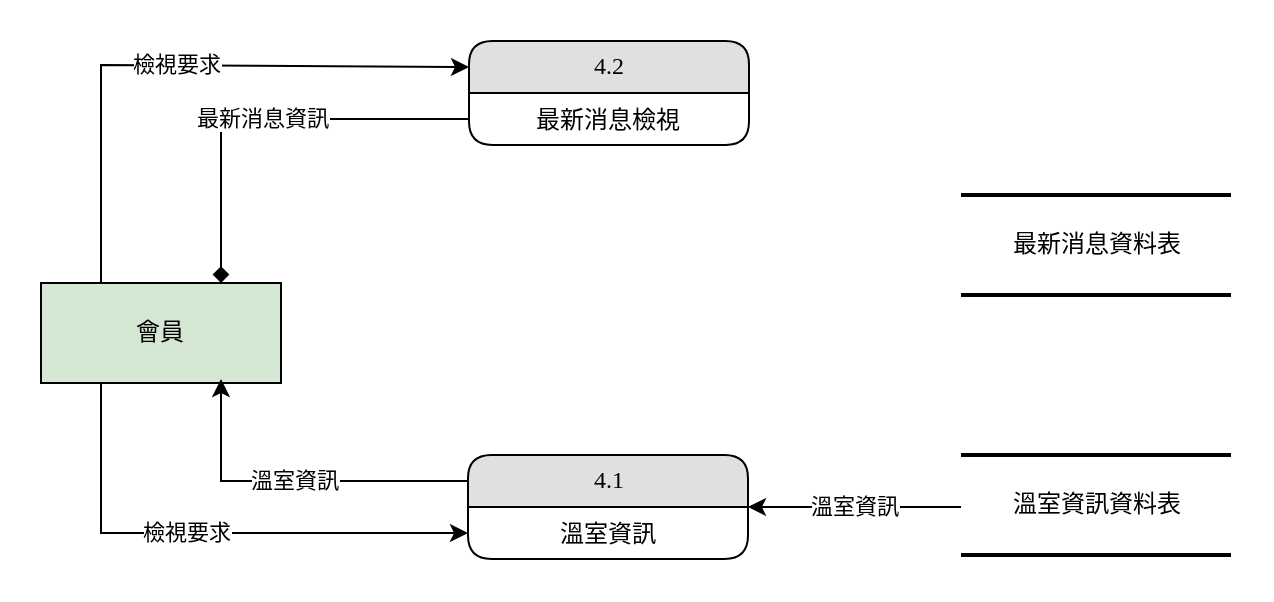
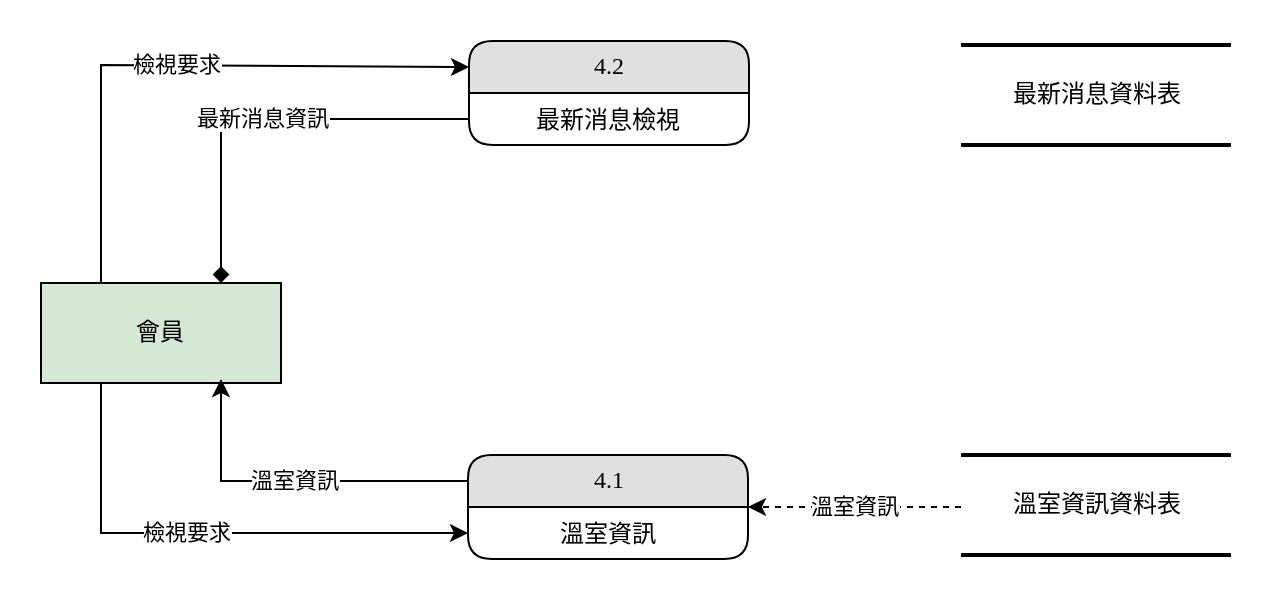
- <mxCell id="7" value="最新消息資料表" style="html=1;rounded=0;shadow=0;comic=0;labelBackgroundColor=none;strokeWidth=2;fontFamily=Verdana;fontSize=12;align=center;shape=mxgraph.ios7ui.horLines;" parent="1" vertex="1"><mxGeometry x="480" y="97" width="135" height="50" as="geometry" /></mxCell>
+ <mxCell id="7" value="最新消息資料表" style="html=1;rounded=0;shadow=0;comic=0;labelBackgroundColor=none;strokeWidth=2;fontFamily=Verdana;fontSize=12;align=center;shape=mxgraph.ios7ui.horLines;" parent="1" vertex="1"><mxGeometry x="480" y="22" width="135" height="50" as="geometry" /></mxCell>
- <mxCell id="2" value="溫室資訊" style="edgeStyle=orthogonalEdgeStyle;rounded=0;orthogonalLoop=1;jettySize=auto;html=1;entryX=1;entryY=0.5;entryDx=0;entryDy=0;" parent="1" source="3" target="12" edge="1"><mxGeometry relative="1" as="geometry"><Array as="points"><mxPoint x="432.5" y="253" /><mxPoint x="432.5" y="253" /></Array><mxPoint x="392.5" y="238" as="targetPoint" /></mxGeometry></mxCell>
+ <mxCell id="2" value="溫室資訊" style="edgeStyle=orthogonalEdgeStyle;rounded=0;orthogonalLoop=1;jettySize=auto;html=1;entryX=1;entryY=0.5;entryDx=0;entryDy=0;dashed=1;" parent="1" source="3" target="12" edge="1"><mxGeometry relative="1" as="geometry"><Array as="points"><mxPoint x="432.5" y="253" /><mxPoint x="432.5" y="253" /></Array><mxPoint x="392.5" y="238" as="targetPoint" /></mxGeometry></mxCell>
